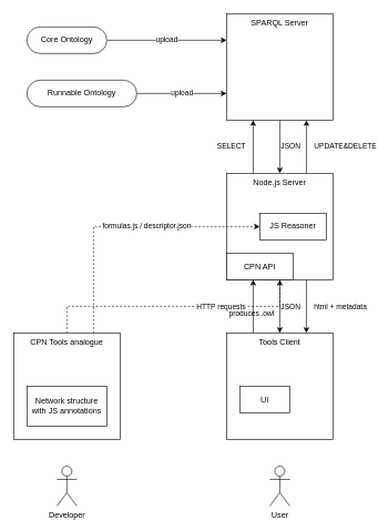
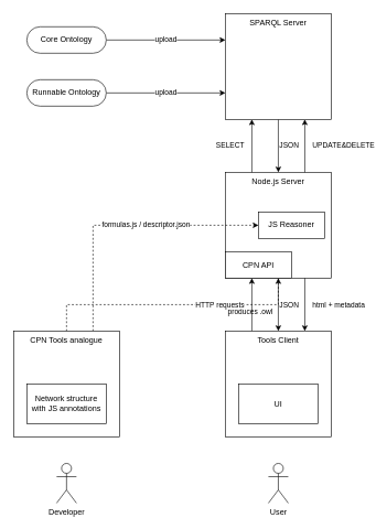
- <mxCell id="22" value="Runnable Ontology" style="rounded=1;whiteSpace=wrap;html=1;arcSize=50;" parent="1" vertex="1"><mxGeometry x="40" y="120" width="165" height="40" as="geometry" /></mxCell>
+ <mxCell id="22" value="Runnable Ontology" style="rounded=1;whiteSpace=wrap;html=1;arcSize=50;" parent="1" vertex="1"><mxGeometry x="40" y="120" width="120" height="40" as="geometry" /></mxCell>
- <mxCell id="11" value="UI" style="rounded=0;whiteSpace=wrap;html=1;" parent="1" vertex="1"><mxGeometry x="360" y="580" width="75" height="40" as="geometry" /></mxCell>
+ <mxCell id="11" value="UI" style="rounded=0;whiteSpace=wrap;html=1;" parent="1" vertex="1"><mxGeometry x="360" y="580" width="120" height="60" as="geometry" /></mxCell>
